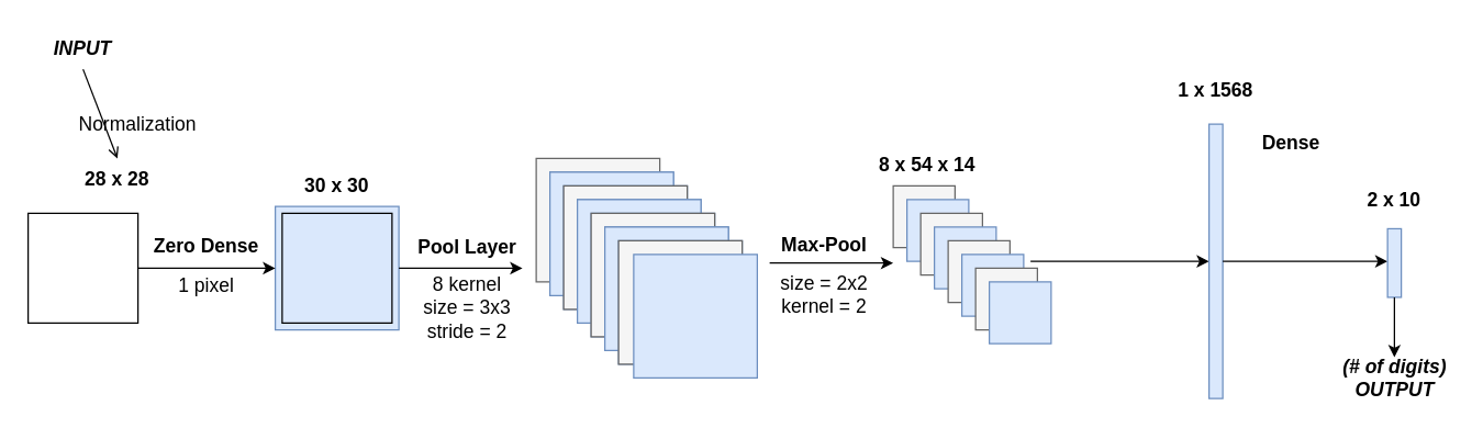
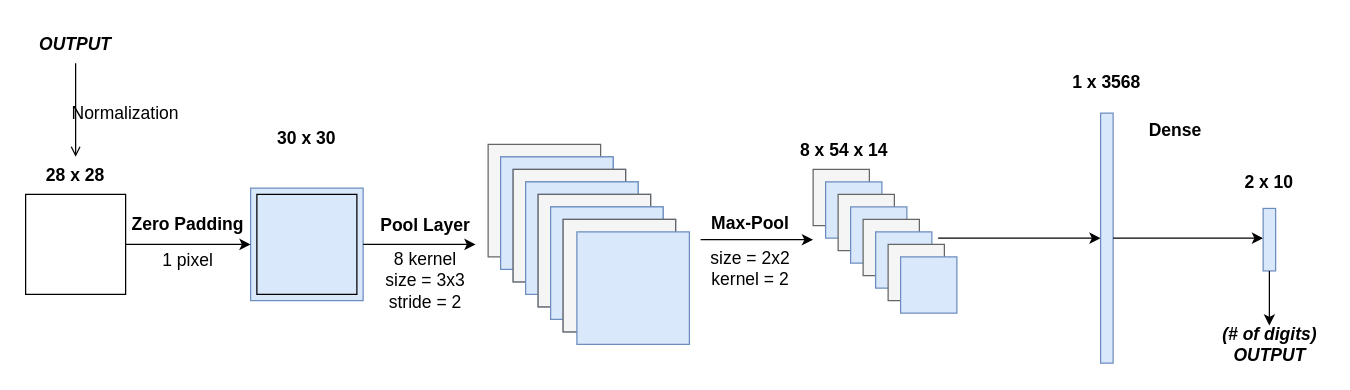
- <mxCell id="43" value="&lt;font style=&quot;font-size: 14px;&quot;&gt;&lt;i style=&quot;font-size: 14px;&quot;&gt;&lt;b style=&quot;font-size: 14px;&quot;&gt;INPUT&lt;/b&gt;&lt;/i&gt;&lt;/font&gt;" style="text;html=1;strokeColor=none;fillColor=none;align=center;verticalAlign=middle;whiteSpace=wrap;rounded=0;fontFamily=Helvetica;fontSize=14;" vertex="1" parent="1"><mxGeometry x="30" y="20" width="60" height="30" as="geometry" /></mxCell>
+ <mxCell id="43" value="&lt;font style=&quot;font-size: 14px;&quot;&gt;&lt;i style=&quot;font-size: 14px;&quot;&gt;&lt;b style=&quot;font-size: 14px;&quot;&gt;OUTPUT&lt;/b&gt;&lt;/i&gt;&lt;/font&gt;" style="text;html=1;strokeColor=none;fillColor=none;align=center;verticalAlign=middle;whiteSpace=wrap;rounded=0;fontFamily=Helvetica;fontSize=14;" vertex="1" parent="1"><mxGeometry x="30" y="20" width="60" height="30" as="geometry" /></mxCell>
- <mxCell id="41" value="1 x 1568" style="text;html=1;strokeColor=none;fillColor=none;align=center;verticalAlign=middle;whiteSpace=wrap;rounded=0;fontStyle=1;fontFamily=Helvetica;fontSize=14;" vertex="1" parent="1"><mxGeometry x="845" y="50" width="80" height="30" as="geometry" /></mxCell>
+ <mxCell id="41" value="1 x 3568" style="text;html=1;strokeColor=none;fillColor=none;align=center;verticalAlign=middle;whiteSpace=wrap;rounded=0;fontStyle=1;fontFamily=Helvetica;fontSize=14;" vertex="1" parent="1"><mxGeometry x="845" y="50" width="80" height="30" as="geometry" /></mxCell>
- <mxCell id="46" value="28 x 28" style="text;html=1;strokeColor=none;fillColor=none;align=center;verticalAlign=middle;whiteSpace=wrap;rounded=0;fontStyle=1;fontFamily=Helvetica;fontSize=14;" vertex="1" parent="1"><mxGeometry x="45" y="115" width="80" height="30" as="geometry" /></mxCell>
+ <mxCell id="46" value="28 x 28" style="text;html=1;strokeColor=none;fillColor=none;align=center;verticalAlign=middle;whiteSpace=wrap;rounded=0;fontStyle=1;fontFamily=Helvetica;fontSize=14;" vertex="1" parent="1"><mxGeometry x="20" y="125" width="80" height="30" as="geometry" /></mxCell>
- <mxCell id="48" value="30 x 30" style="text;html=1;strokeColor=none;fillColor=none;align=center;verticalAlign=middle;whiteSpace=wrap;rounded=0;fontStyle=1;fontFamily=Helvetica;fontSize=14;" vertex="1" parent="1"><mxGeometry x="205" y="120" width="80" height="30" as="geometry" /></mxCell>
+ <mxCell id="48" value="30 x 30" style="text;html=1;strokeColor=none;fillColor=none;align=center;verticalAlign=middle;whiteSpace=wrap;rounded=0;fontStyle=1;fontFamily=Helvetica;fontSize=14;" vertex="1" parent="1"><mxGeometry x="205" y="95" width="80" height="30" as="geometry" /></mxCell>
- <mxCell id="47" value="&lt;div style=&quot;font-size: 14px;&quot;&gt;Zero Dense &lt;br style=&quot;font-size: 14px;&quot;&gt;&lt;/div&gt;" style="text;html=1;strokeColor=none;fillColor=none;align=center;verticalAlign=middle;whiteSpace=wrap;rounded=0;fontStyle=1;fontFamily=Helvetica;fontSize=14;" vertex="1" parent="1"><mxGeometry x="100" y="158.75" width="100" height="40" as="geometry" /></mxCell>
+ <mxCell id="47" value="&lt;div style=&quot;font-size: 14px;&quot;&gt;Zero Padding &lt;br style=&quot;font-size: 14px;&quot;&gt;&lt;/div&gt;" style="text;html=1;strokeColor=none;fillColor=none;align=center;verticalAlign=middle;whiteSpace=wrap;rounded=0;fontStyle=1;fontFamily=Helvetica;fontSize=14;" vertex="1" parent="1"><mxGeometry x="100" y="158.75" width="100" height="40" as="geometry" /></mxCell>
